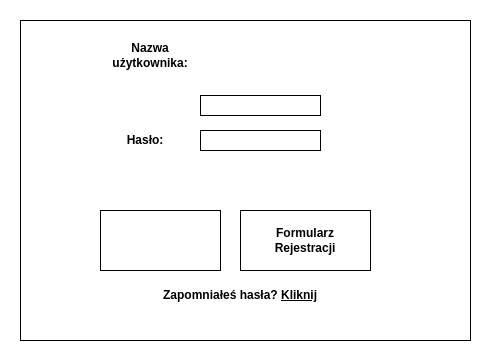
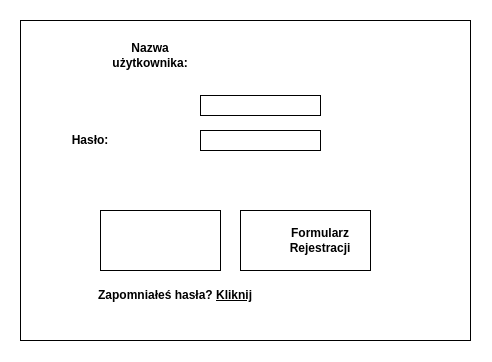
- <mxCell id="6" value="&lt;b&gt;Hasło:&lt;/b&gt;" style="text;html=1;align=center;verticalAlign=middle;whiteSpace=wrap;rounded=0;" parent="1" vertex="1"><mxGeometry x="115" y="125" width="60" height="30" as="geometry" /></mxCell>
+ <mxCell id="6" value="&lt;b&gt;Hasło:&lt;/b&gt;" style="text;html=1;align=center;verticalAlign=middle;whiteSpace=wrap;rounded=0;" parent="1" vertex="1"><mxGeometry x="60" y="125" width="60" height="30" as="geometry" /></mxCell>
- <mxCell id="10" value="&lt;b&gt;Formularz Rejestracji&lt;/b&gt;" style="text;html=1;align=center;verticalAlign=middle;whiteSpace=wrap;rounded=0;" parent="1" vertex="1"><mxGeometry x="265" y="225" width="80" height="30" as="geometry" /></mxCell>
+ <mxCell id="10" value="&lt;b&gt;Formularz Rejestracji&lt;/b&gt;" style="text;html=1;align=center;verticalAlign=middle;whiteSpace=wrap;rounded=0;" parent="1" vertex="1"><mxGeometry x="280" y="225" width="80" height="30" as="geometry" /></mxCell>
- <mxCell id="11" value="&lt;b&gt;Zapomniałeś hasła? &lt;u&gt;Kliknij&lt;/u&gt;&lt;/b&gt;" style="text;html=1;align=center;verticalAlign=middle;whiteSpace=wrap;rounded=0;" parent="1" vertex="1"><mxGeometry x="135" y="280" width="210" height="30" as="geometry" /></mxCell>
+ <mxCell id="11" value="&lt;b&gt;Zapomniałeś hasła? &lt;u&gt;Kliknij&lt;/u&gt;&lt;/b&gt;" style="text;html=1;align=center;verticalAlign=middle;whiteSpace=wrap;rounded=0;" parent="1" vertex="1"><mxGeometry x="70" y="280" width="210" height="30" as="geometry" /></mxCell>
